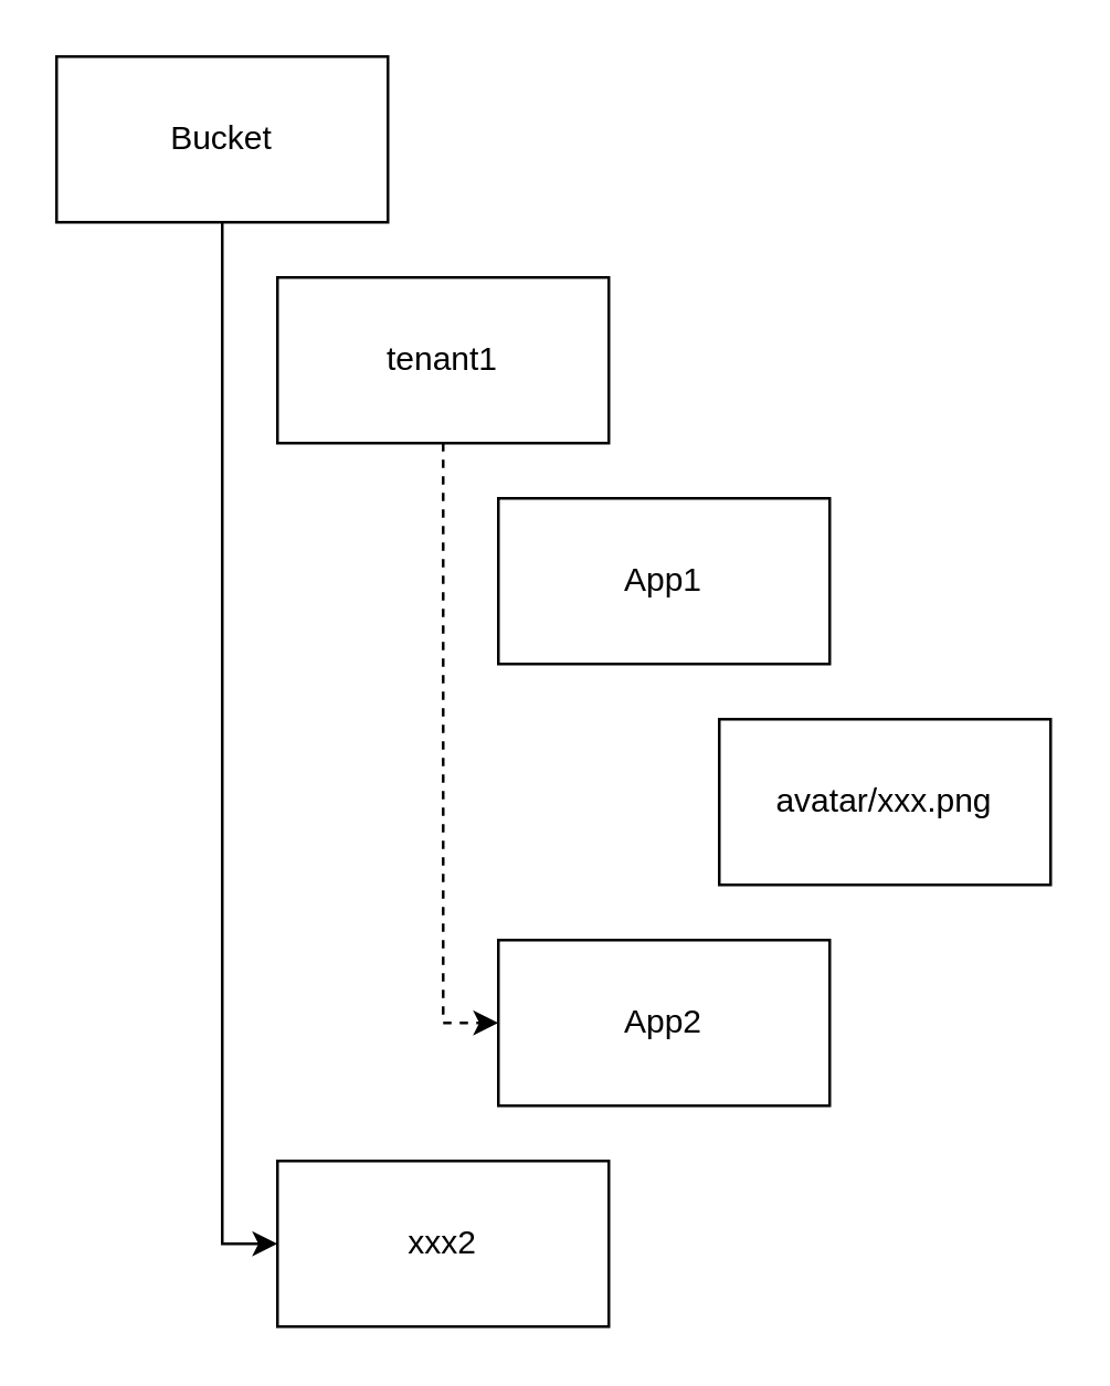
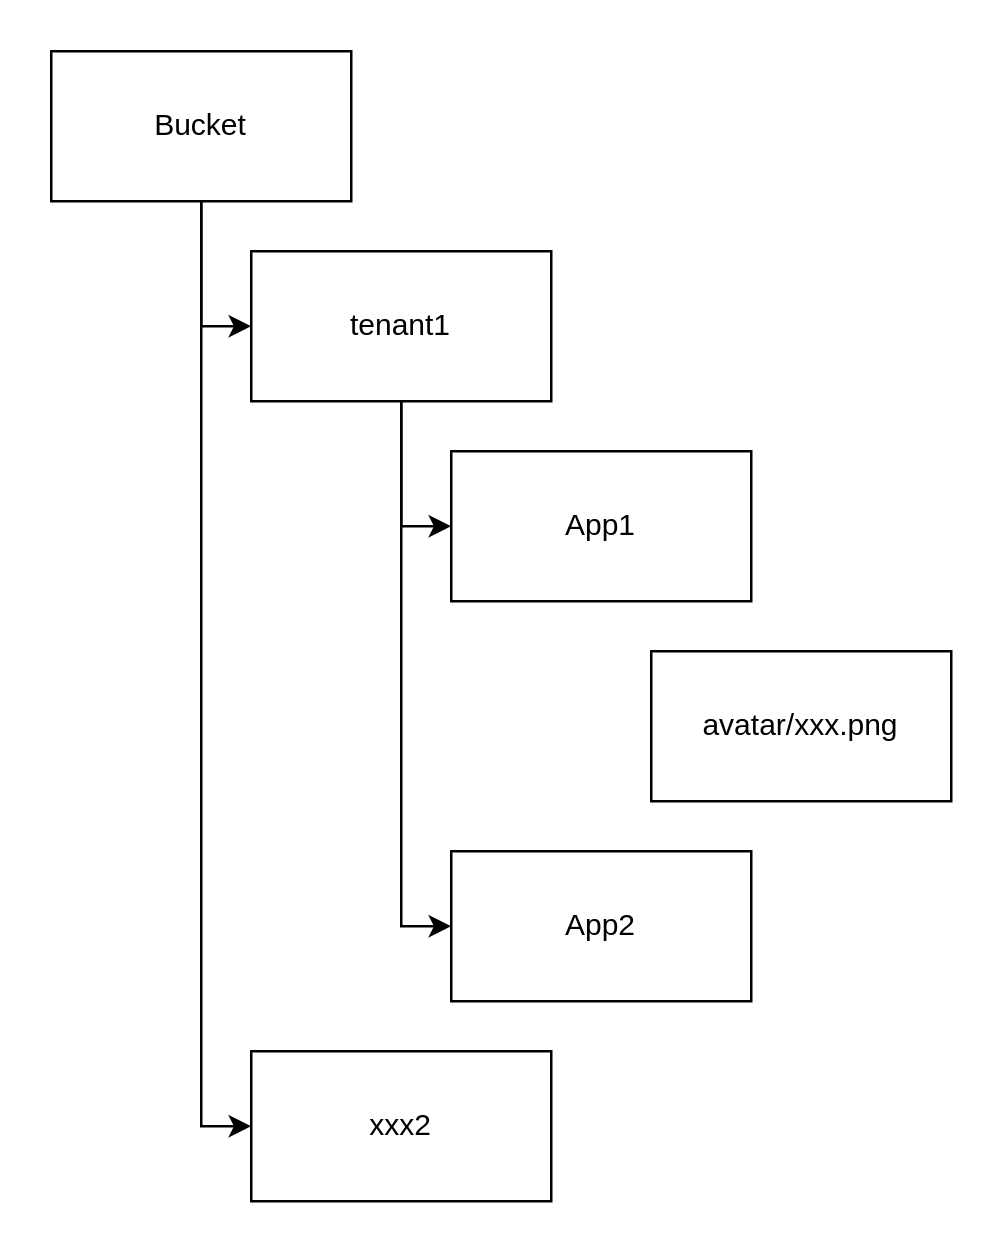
+ <mxCell id="2" style="edgeStyle=orthogonalEdgeStyle;rounded=0;orthogonalLoop=1;jettySize=auto;html=1;entryX=0;entryY=0.5;entryDx=0;entryDy=0;" parent="1" source="4" target="7" edge="1"><mxGeometry relative="1" as="geometry" /></mxCell>
+ <mxCell id="5" style="edgeStyle=orthogonalEdgeStyle;rounded=0;orthogonalLoop=1;jettySize=auto;html=1;entryX=0;entryY=0.5;entryDx=0;entryDy=0;" parent="1" source="7" target="8" edge="1"><mxGeometry relative="1" as="geometry" /></mxCell>
- <mxCell id="6" style="edgeStyle=orthogonalEdgeStyle;rounded=0;orthogonalLoop=1;jettySize=auto;html=1;entryX=0;entryY=0.5;entryDx=0;entryDy=0;dashed=1;" parent="1" source="7" target="11" edge="1"><mxGeometry relative="1" as="geometry" /></mxCell>
+ <mxCell id="6" style="edgeStyle=orthogonalEdgeStyle;rounded=0;orthogonalLoop=1;jettySize=auto;html=1;entryX=0;entryY=0.5;entryDx=0;entryDy=0;" parent="1" source="7" target="11" edge="1"><mxGeometry relative="1" as="geometry" /></mxCell>
